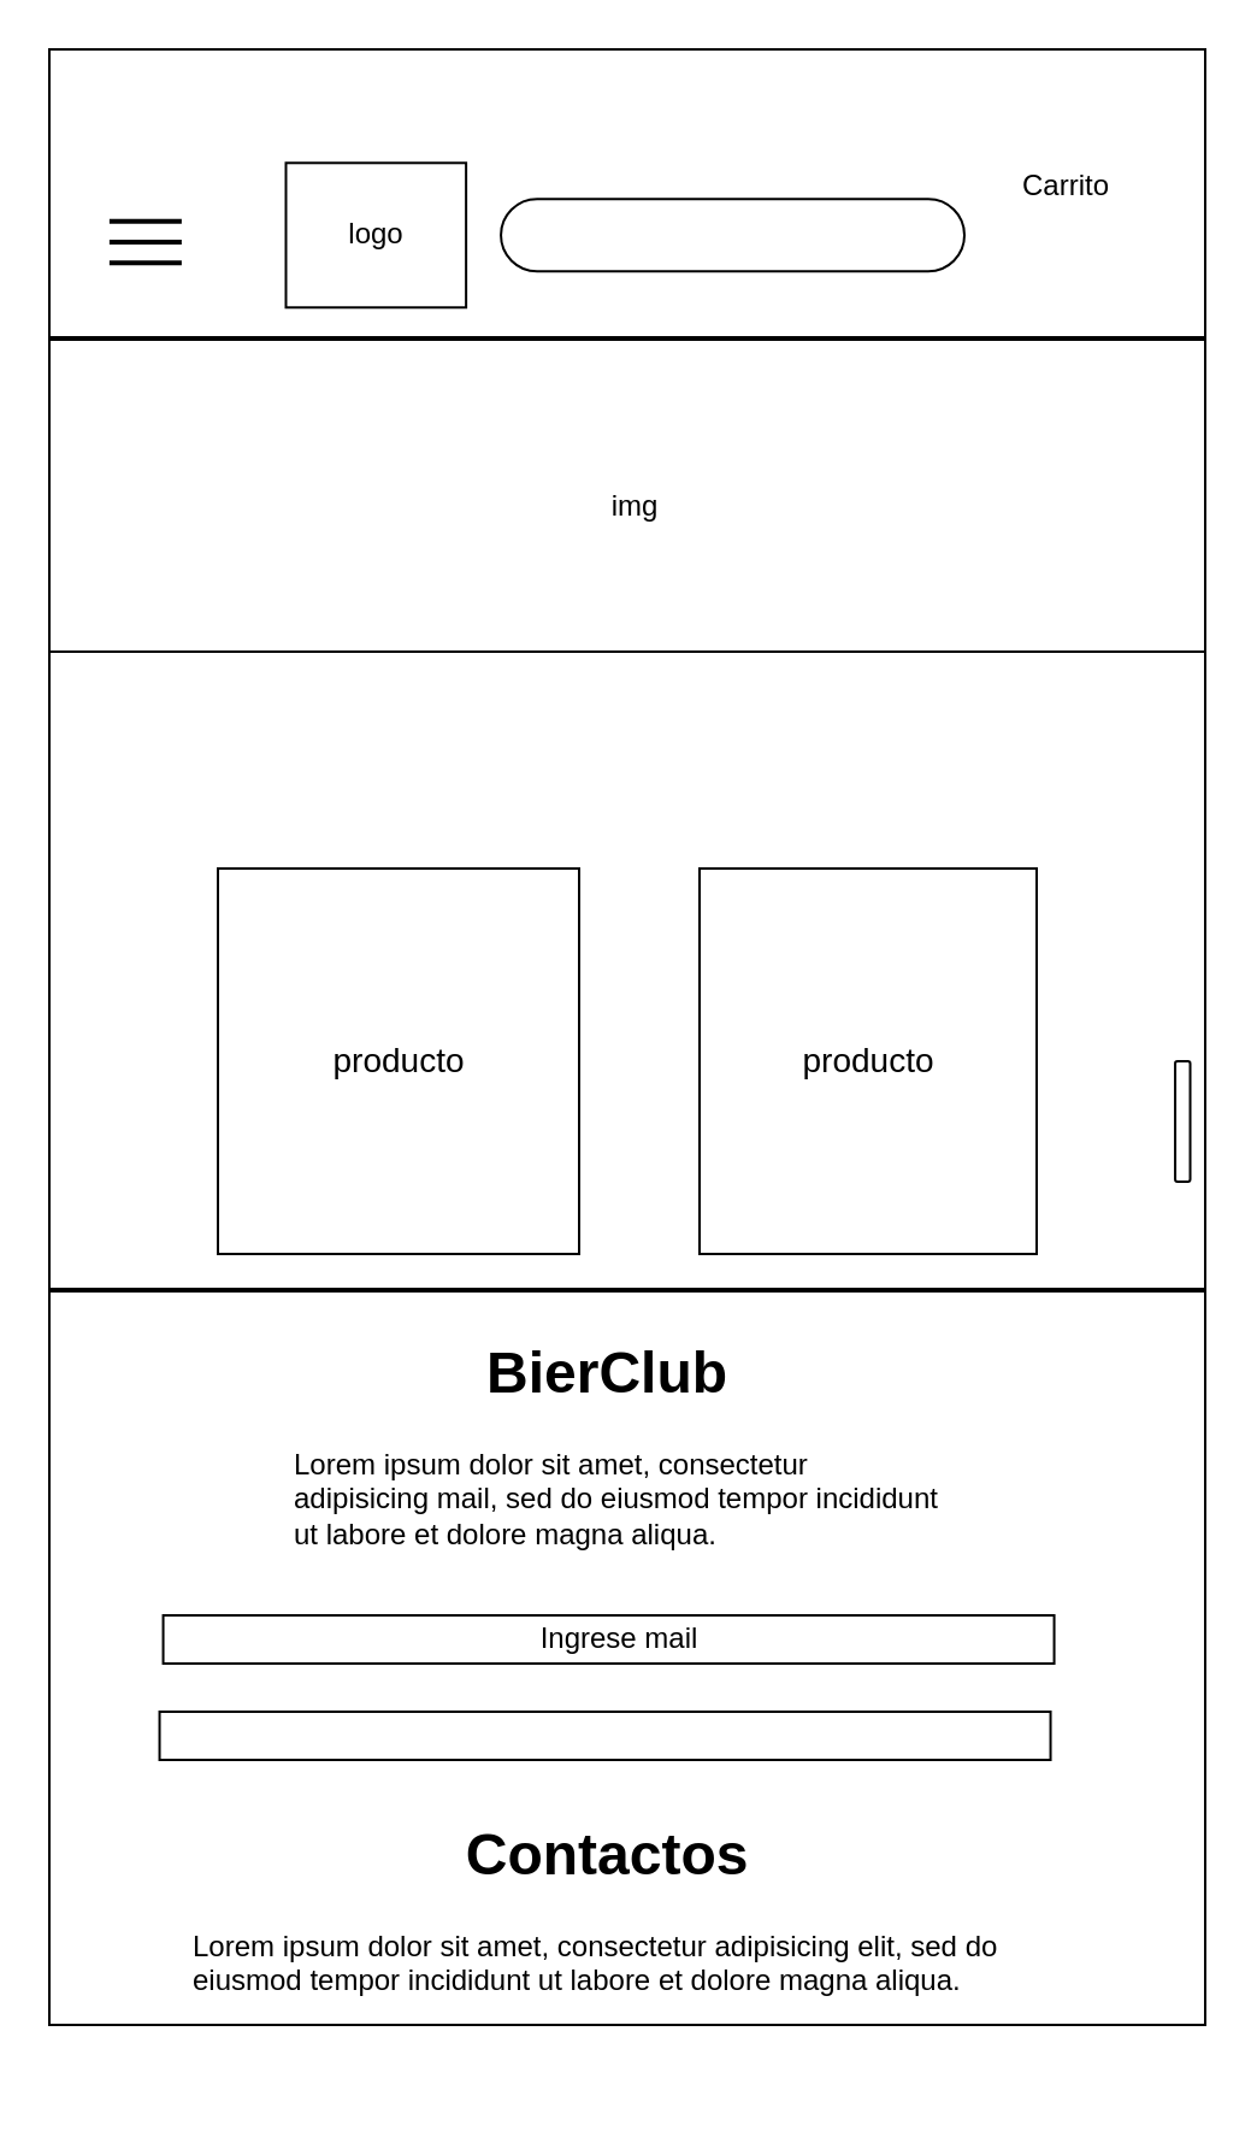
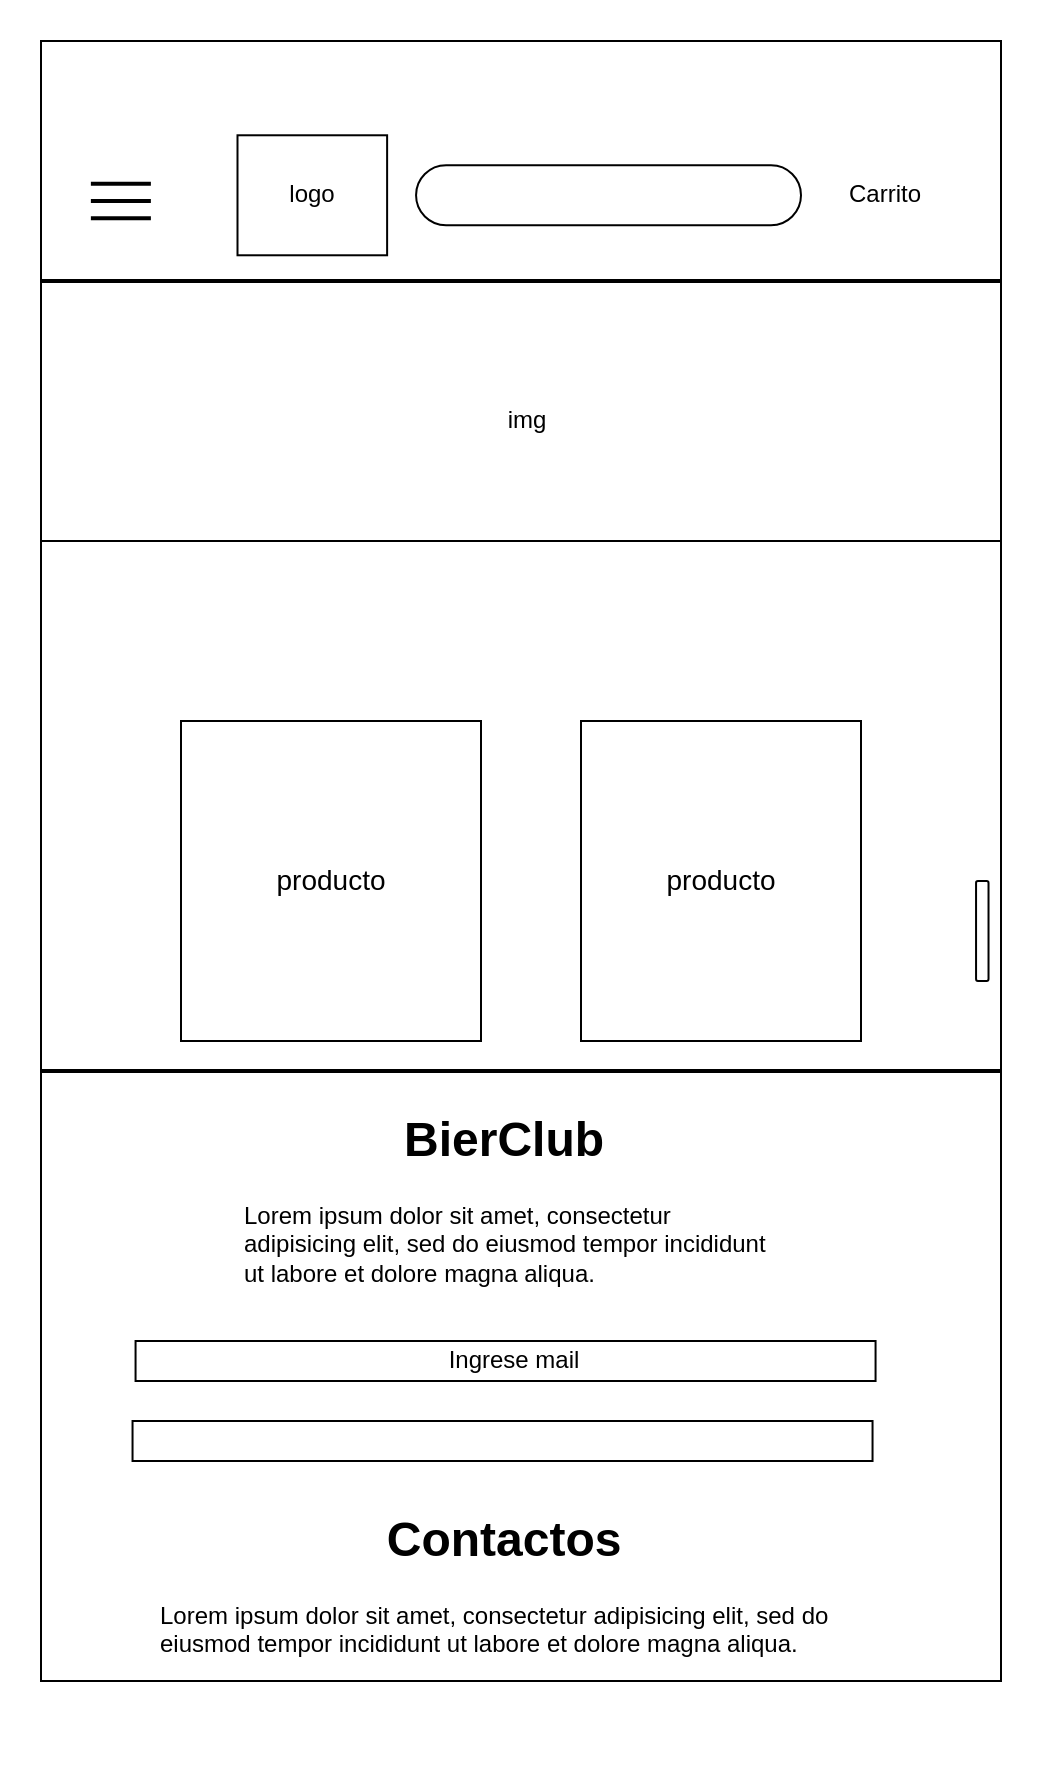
- <mxCell id="5" value="Carrito" style="text;html=1;strokeColor=none;fillColor=none;align=center;verticalAlign=middle;whiteSpace=wrap;rounded=0;" parent="1" vertex="1"><mxGeometry x="430" y="67.14" width="24.935" height="20" as="geometry" /></mxCell>
+ <mxCell id="5" value="Carrito" style="text;html=1;strokeColor=none;fillColor=none;align=center;verticalAlign=middle;whiteSpace=wrap;rounded=0;" parent="1" vertex="1"><mxGeometry x="430" y="87.14" width="24.935" height="20" as="geometry" /></mxCell>
- <mxCell id="7" value="&lt;h1&gt;&amp;nbsp; &amp;nbsp; &amp;nbsp; &amp;nbsp; &amp;nbsp; &amp;nbsp; BierClub&lt;/h1&gt;&lt;p&gt;Lorem ipsum dolor sit amet, consectetur adipisicing mail, sed do eiusmod tempor incididunt ut labore et dolore magna aliqua.&lt;/p&gt;" style="text;html=1;strokeColor=none;fillColor=none;spacing=5;spacingTop=-20;whiteSpace=wrap;overflow=hidden;rounded=0;" parent="1" vertex="1"><mxGeometry x="117.28" y="550" width="279.22" height="120" as="geometry" /></mxCell>
+ <mxCell id="7" value="&lt;h1&gt;&amp;nbsp; &amp;nbsp; &amp;nbsp; &amp;nbsp; &amp;nbsp; &amp;nbsp; BierClub&lt;/h1&gt;&lt;p&gt;Lorem ipsum dolor sit amet, consectetur adipisicing elit, sed do eiusmod tempor incididunt ut labore et dolore magna aliqua.&lt;/p&gt;" style="text;html=1;strokeColor=none;fillColor=none;spacing=5;spacingTop=-20;whiteSpace=wrap;overflow=hidden;rounded=0;" parent="1" vertex="1"><mxGeometry x="117.28" y="550" width="279.22" height="120" as="geometry" /></mxCell>
